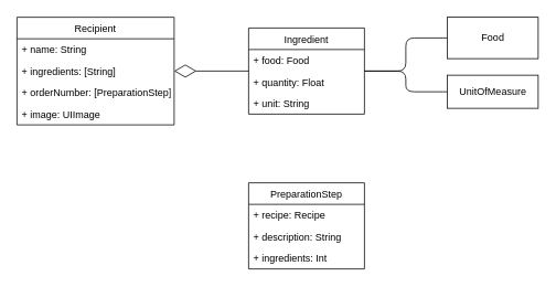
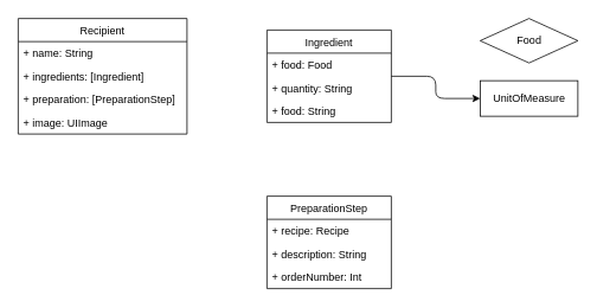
- <mxCell id="3" value="" style="endArrow=none;html=1;edgeStyle=orthogonalEdgeStyle;" edge="1" parent="1" source="12" target="4"><mxGeometry relative="1" as="geometry"><mxPoint x="480" y="180" as="sourcePoint" /><mxPoint x="540" y="46" as="targetPoint" /></mxGeometry></mxCell>
- <mxCell id="4" value="Food" style="html=1;" vertex="1" parent="1"><mxGeometry x="540" y="20" width="110" height="50" as="geometry" /></mxCell>
+ <mxCell id="4" value="Food" style="rhombus;html=1;" vertex="1" parent="1"><mxGeometry x="540" y="20" width="110" height="50" as="geometry" /></mxCell>
- <mxCell id="2" value="" style="endArrow=diamondThin;endFill=0;endSize=24;html=1;" edge="1" parent="1" source="12" target="7"><mxGeometry width="160" relative="1" as="geometry"><mxPoint x="310" y="380" as="sourcePoint" /><mxPoint x="470" y="380" as="targetPoint" /></mxGeometry></mxCell>
- <mxCell id="9" value="+ ingredients: [String]" style="text;strokeColor=none;fillColor=none;align=left;verticalAlign=top;spacingLeft=4;spacingRight=4;overflow=hidden;rotatable=0;points=[[0,0.5],[1,0.5]];portConstraint=eastwest;" vertex="1" parent="7"><mxGeometry y="52" width="190" height="26" as="geometry" /></mxCell>
+ <mxCell id="9" value="+ ingredients: [Ingredient]" style="text;strokeColor=none;fillColor=none;align=left;verticalAlign=top;spacingLeft=4;spacingRight=4;overflow=hidden;rotatable=0;points=[[0,0.5],[1,0.5]];portConstraint=eastwest;" vertex="1" parent="7"><mxGeometry y="52" width="190" height="26" as="geometry" /></mxCell>
- <mxCell id="14" value="+ quantity: Float" style="text;strokeColor=none;fillColor=none;align=left;verticalAlign=top;spacingLeft=4;spacingRight=4;overflow=hidden;rotatable=0;points=[[0,0.5],[1,0.5]];portConstraint=eastwest;" vertex="1" parent="12"><mxGeometry y="52" width="140" height="26" as="geometry" /></mxCell>
+ <mxCell id="14" value="+ quantity: String" style="text;strokeColor=none;fillColor=none;align=left;verticalAlign=top;spacingLeft=4;spacingRight=4;overflow=hidden;rotatable=0;points=[[0,0.5],[1,0.5]];portConstraint=eastwest;" vertex="1" parent="12"><mxGeometry y="52" width="140" height="26" as="geometry" /></mxCell>
- <mxCell id="6" value="" style="endArrow=none;html=1;edgeStyle=orthogonalEdgeStyle;" edge="1" parent="1" source="12" target="5"><mxGeometry relative="1" as="geometry"><mxPoint x="310" y="380" as="sourcePoint" /><mxPoint x="470" y="380" as="targetPoint" /></mxGeometry></mxCell>
+ <mxCell id="6" value="" style="endArrow=classic;html=1;edgeStyle=orthogonalEdgeStyle;" edge="1" parent="1" source="12" target="5"><mxGeometry relative="1" as="geometry"><mxPoint x="310" y="380" as="sourcePoint" /><mxPoint x="470" y="380" as="targetPoint" /></mxGeometry></mxCell>
- <mxCell id="10" value="+ orderNumber: [PreparationStep]" style="text;strokeColor=none;fillColor=none;align=left;verticalAlign=top;spacingLeft=4;spacingRight=4;overflow=hidden;rotatable=0;points=[[0,0.5],[1,0.5]];portConstraint=eastwest;" vertex="1" parent="7"><mxGeometry y="78" width="190" height="26" as="geometry" /></mxCell>
+ <mxCell id="10" value="+ preparation: [PreparationStep]" style="text;strokeColor=none;fillColor=none;align=left;verticalAlign=top;spacingLeft=4;spacingRight=4;overflow=hidden;rotatable=0;points=[[0,0.5],[1,0.5]];portConstraint=eastwest;" vertex="1" parent="7"><mxGeometry y="78" width="190" height="26" as="geometry" /></mxCell>
- <mxCell id="15" value="+ unit: String" style="text;strokeColor=none;fillColor=none;align=left;verticalAlign=top;spacingLeft=4;spacingRight=4;overflow=hidden;rotatable=0;points=[[0,0.5],[1,0.5]];portConstraint=eastwest;" vertex="1" parent="12"><mxGeometry y="78" width="140" height="26" as="geometry" /></mxCell>
+ <mxCell id="15" value="+ food: String" style="text;strokeColor=none;fillColor=none;align=left;verticalAlign=top;spacingLeft=4;spacingRight=4;overflow=hidden;rotatable=0;points=[[0,0.5],[1,0.5]];portConstraint=eastwest;" vertex="1" parent="12"><mxGeometry y="78" width="140" height="26" as="geometry" /></mxCell>
- <mxCell id="19" value="+ ingredients: Int" style="text;strokeColor=none;fillColor=none;align=left;verticalAlign=top;spacingLeft=4;spacingRight=4;overflow=hidden;rotatable=0;points=[[0,0.5],[1,0.5]];portConstraint=eastwest;" vertex="1" parent="16"><mxGeometry y="78" width="140" height="26" as="geometry" /></mxCell>
+ <mxCell id="19" value="+ orderNumber: Int" style="text;strokeColor=none;fillColor=none;align=left;verticalAlign=top;spacingLeft=4;spacingRight=4;overflow=hidden;rotatable=0;points=[[0,0.5],[1,0.5]];portConstraint=eastwest;" vertex="1" parent="16"><mxGeometry y="78" width="140" height="26" as="geometry" /></mxCell>
